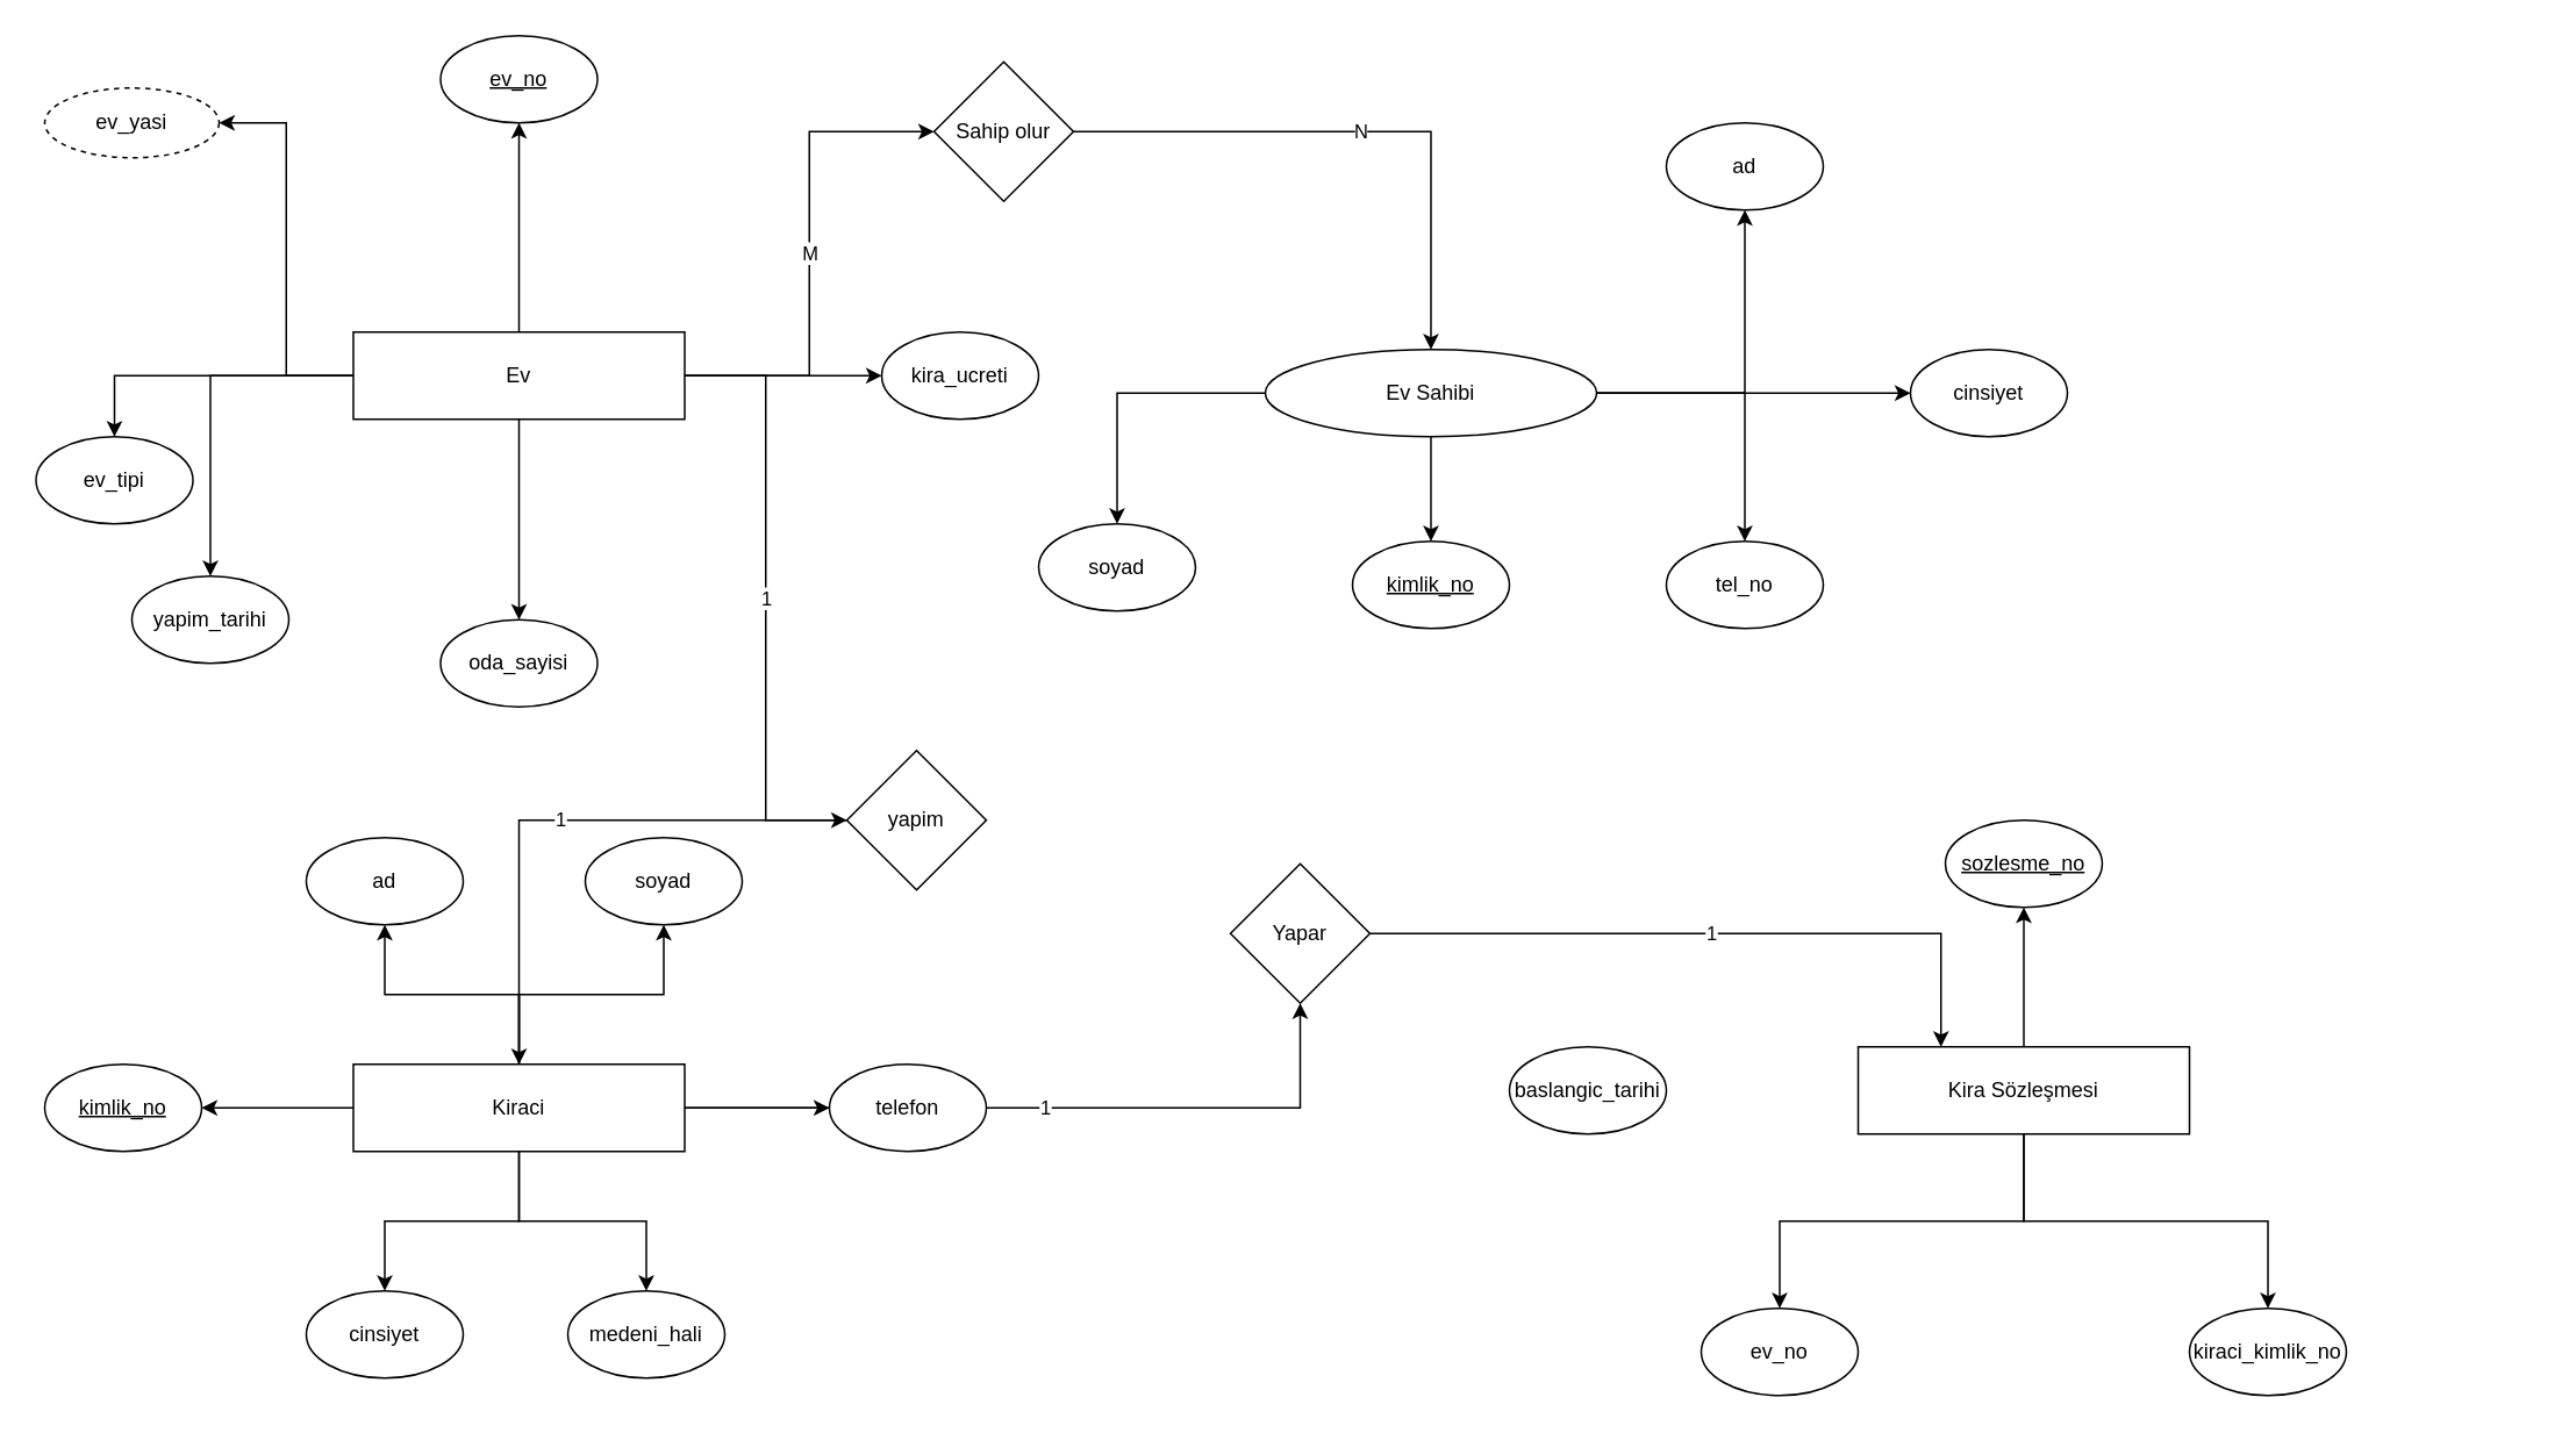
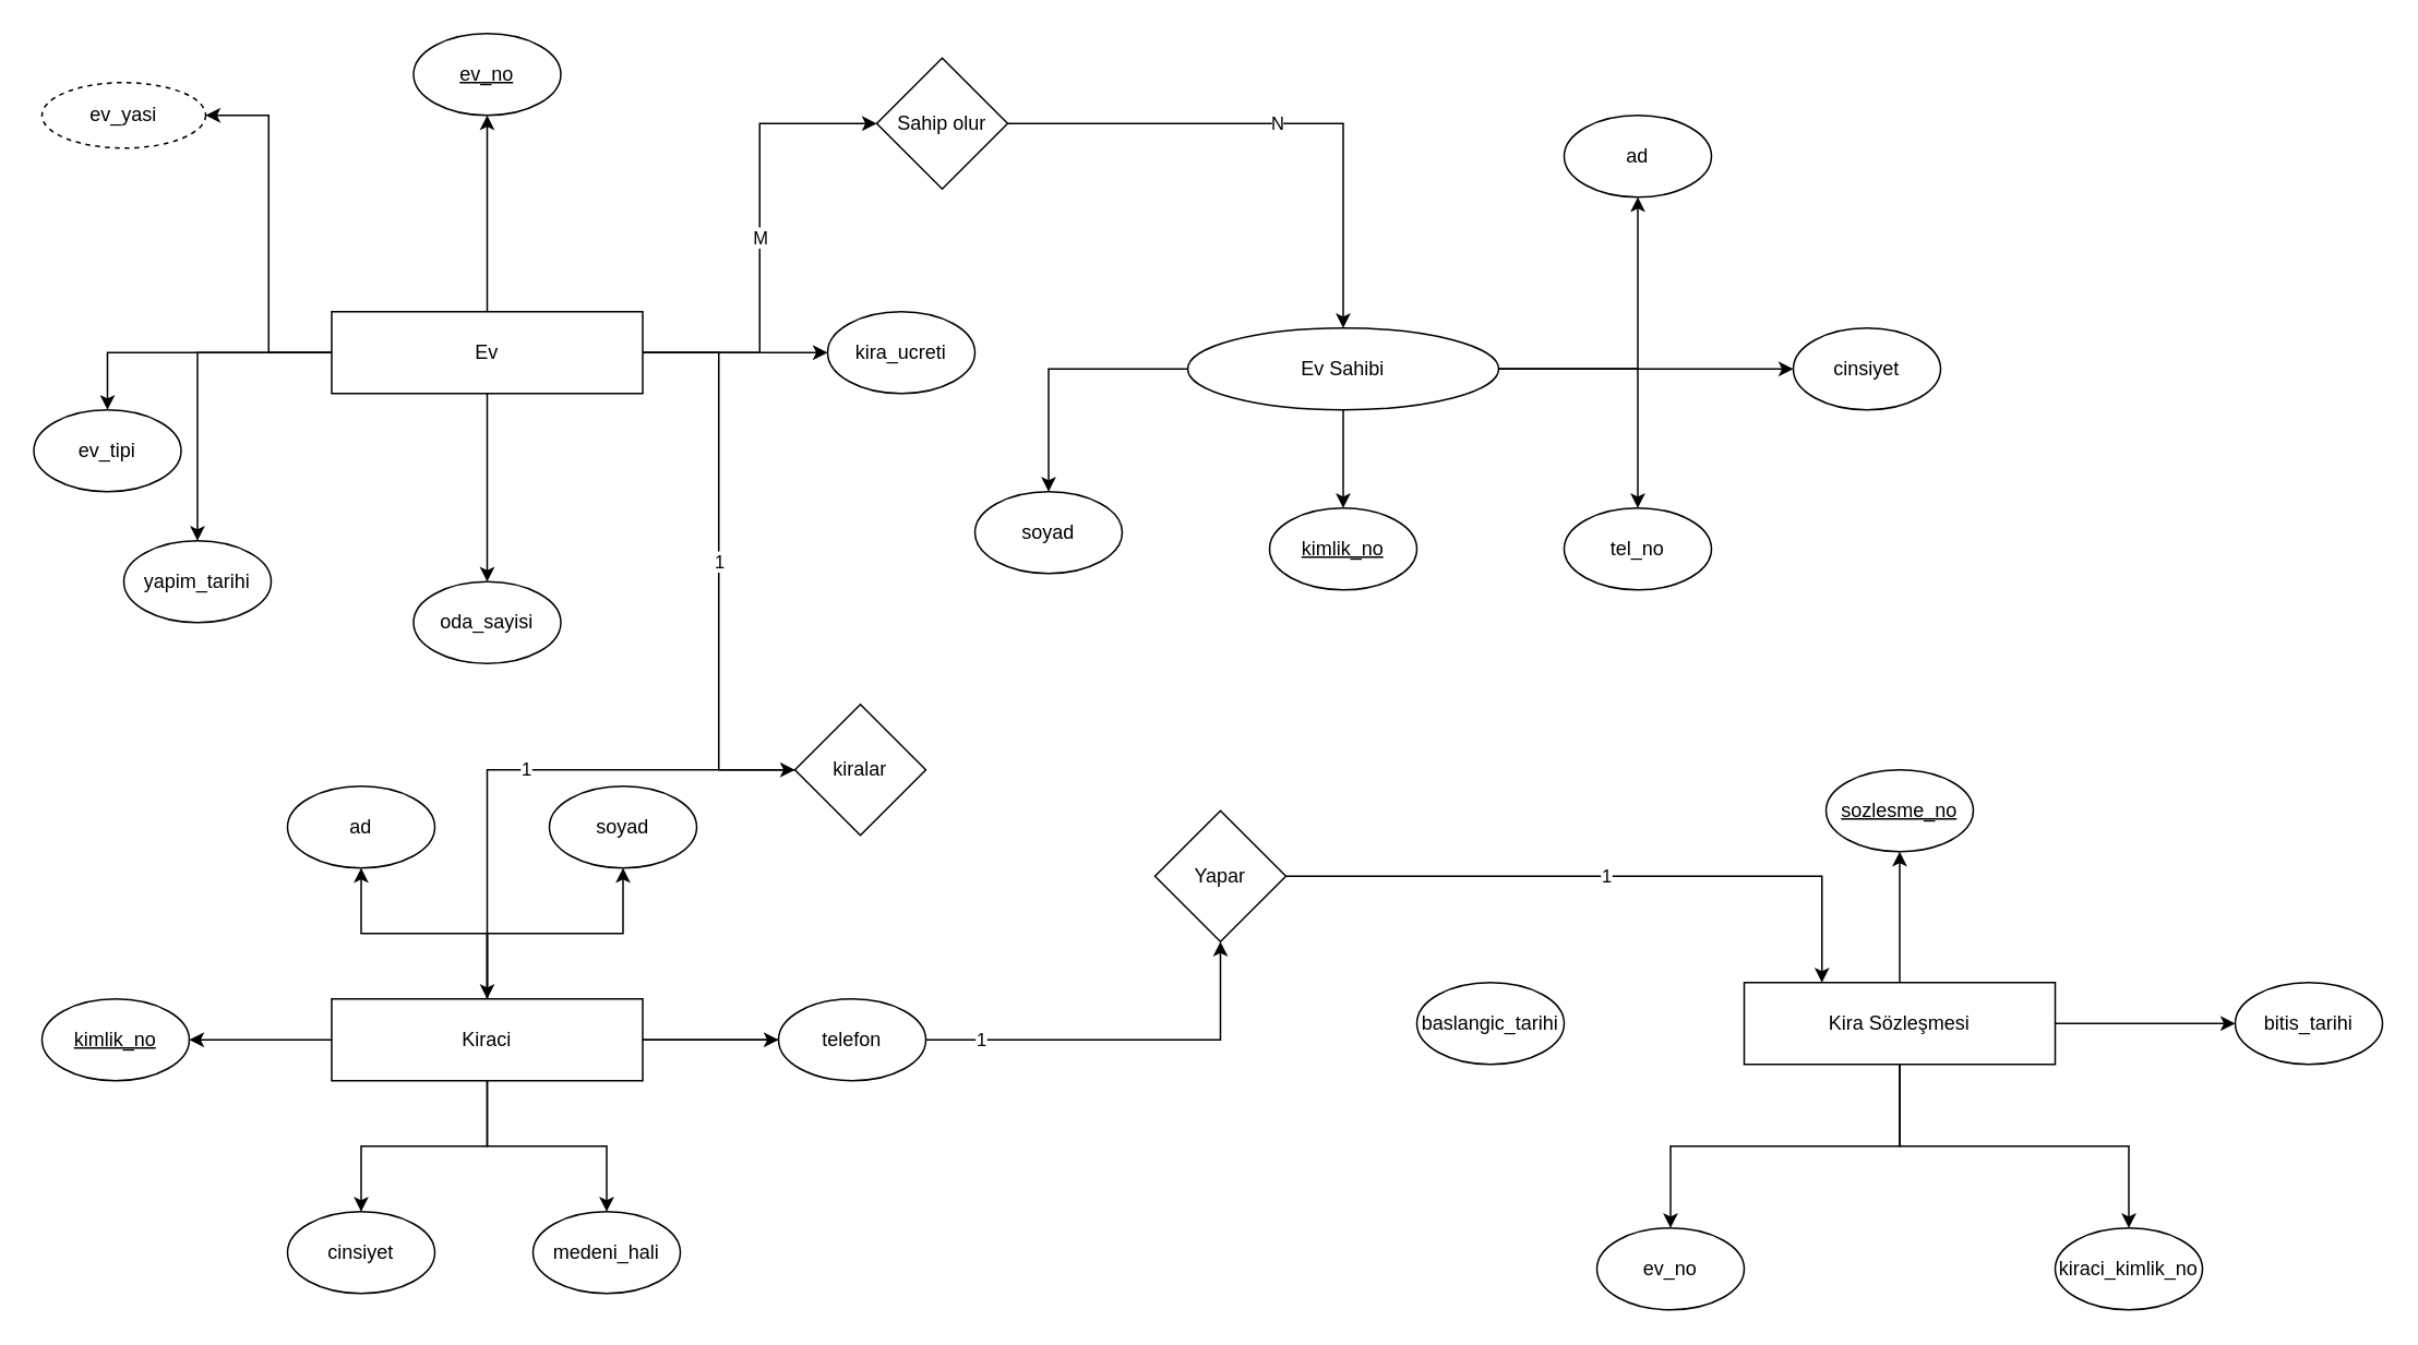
- <mxCell id="54" value="yapim" style="rhombus;whiteSpace=wrap;html=1;" vertex="1" parent="1"><mxGeometry x="485" y="430" width="80" height="80" as="geometry" /></mxCell>
+ <mxCell id="54" value="kiralar" style="rhombus;whiteSpace=wrap;html=1;" vertex="1" parent="1"><mxGeometry x="485" y="430" width="80" height="80" as="geometry" /></mxCell>
+ <mxCell id="12" style="edgeStyle=orthogonalEdgeStyle;rounded=0;orthogonalLoop=1;jettySize=auto;html=1;entryX=0;entryY=0.5;entryDx=0;entryDy=0;" edge="1" parent="1" source="15" target="48"><mxGeometry relative="1" as="geometry" /></mxCell>
+ <mxCell id="48" value="bitis_tarihi" style="ellipse;whiteSpace=wrap;html=1;" vertex="1" parent="1"><mxGeometry x="1365" y="600" width="90" height="50" as="geometry" /></mxCell>
